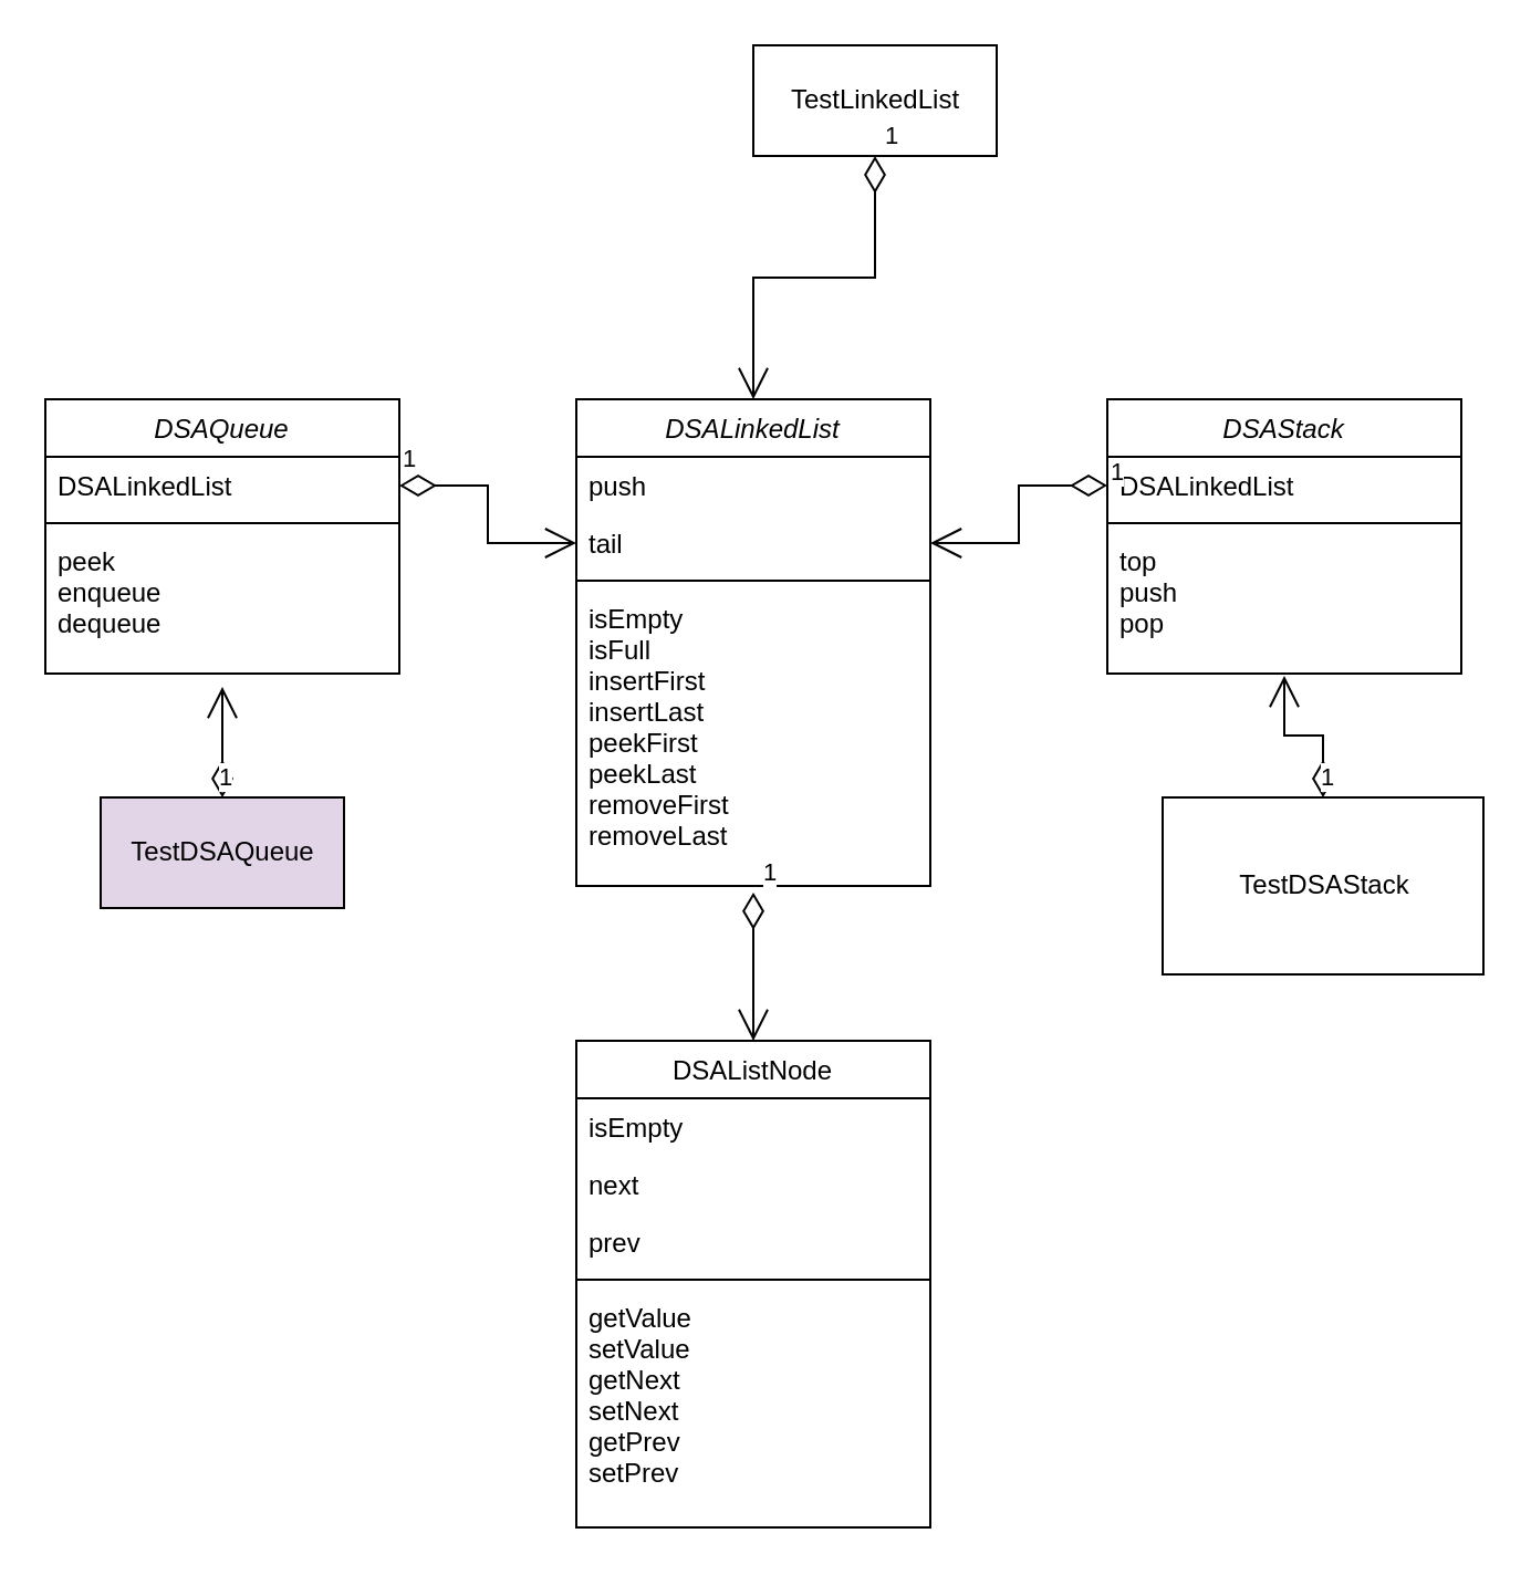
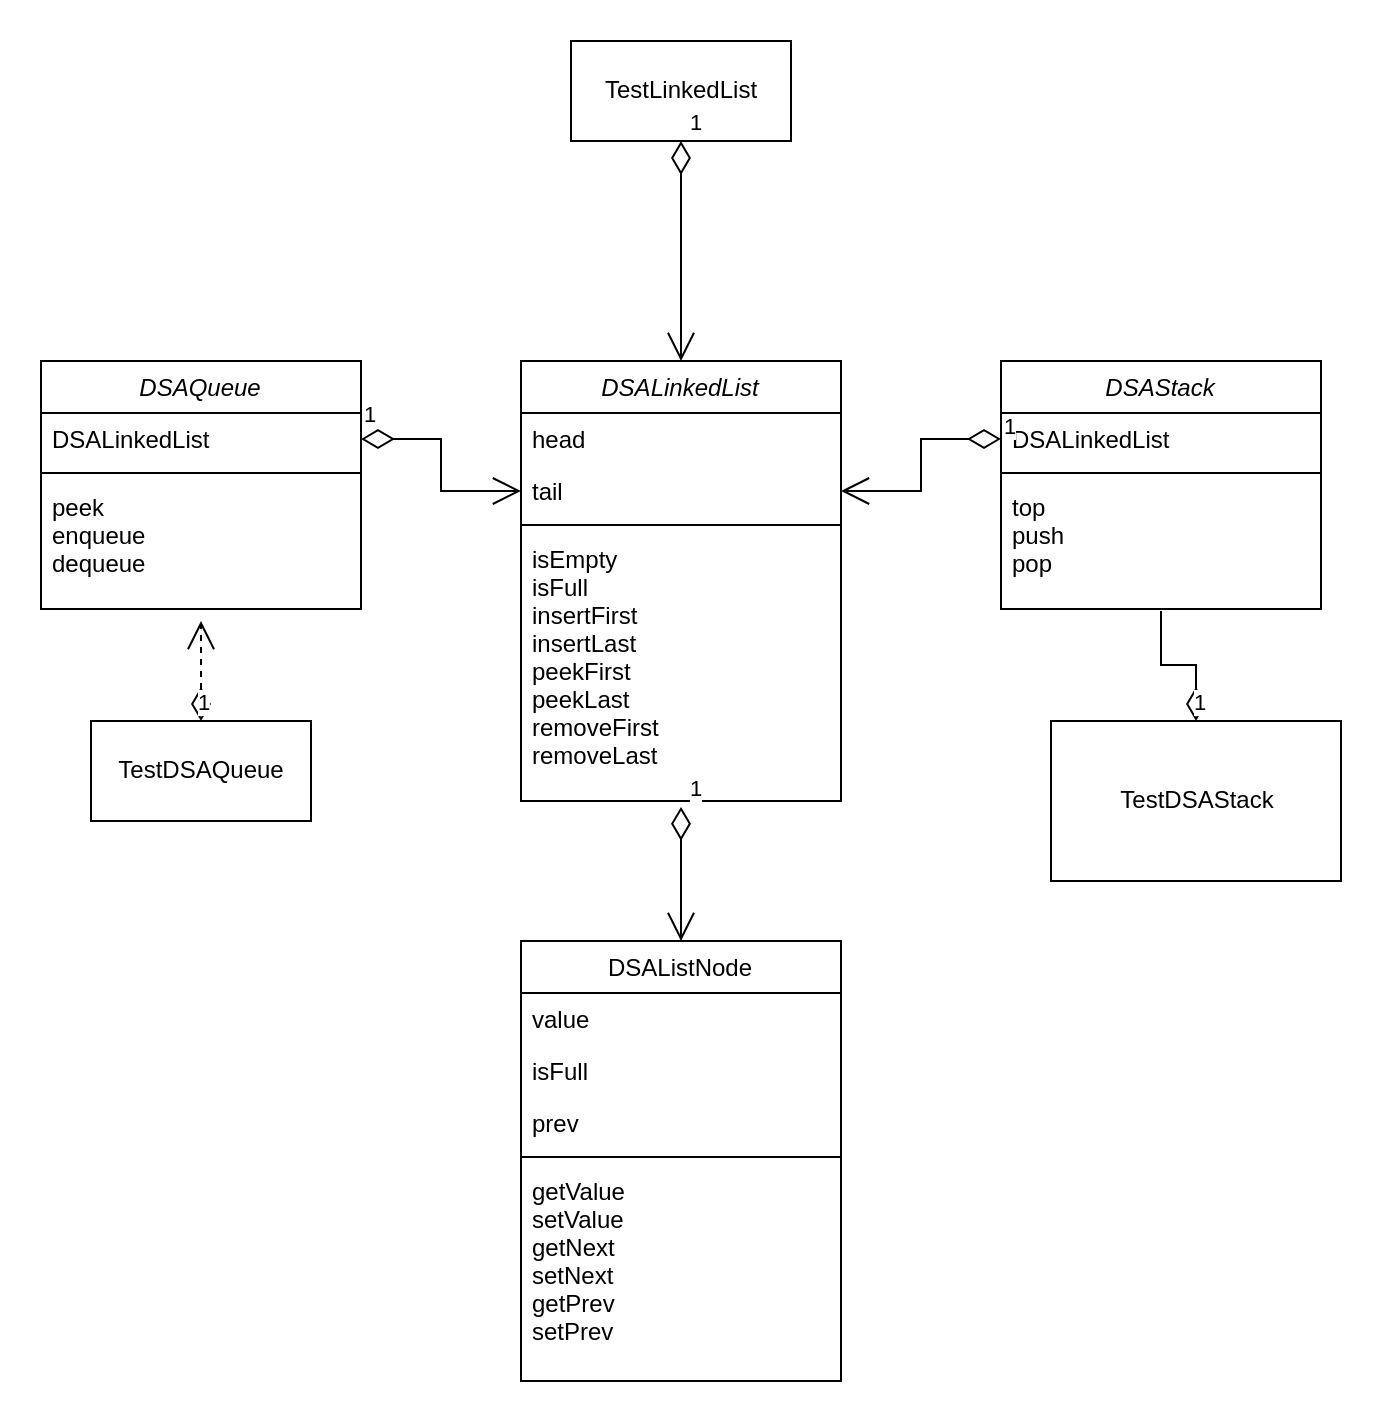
- <mxCell id="13" value="TestLinkedList" style="html=1;" parent="1" vertex="1"><mxGeometry x="340" y="20" width="110" height="50" as="geometry" /></mxCell>
+ <mxCell id="13" value="TestLinkedList" style="html=1;" parent="1" vertex="1"><mxGeometry x="285" y="20" width="110" height="50" as="geometry" /></mxCell>
- <mxCell id="3" value="push" style="text;align=left;verticalAlign=top;spacingLeft=4;spacingRight=4;overflow=hidden;rotatable=0;points=[[0,0.5],[1,0.5]];portConstraint=eastwest;" parent="2" vertex="1"><mxGeometry y="26" width="160" height="26" as="geometry" /></mxCell>
+ <mxCell id="3" value="head" style="text;align=left;verticalAlign=top;spacingLeft=4;spacingRight=4;overflow=hidden;rotatable=0;points=[[0,0.5],[1,0.5]];portConstraint=eastwest;" parent="2" vertex="1"><mxGeometry y="26" width="160" height="26" as="geometry" /></mxCell>
- <mxCell id="29" value="1" style="endArrow=open;html=1;endSize=12;startArrow=diamondThin;startSize=14;startFill=0;edgeStyle=orthogonalEdgeStyle;align=left;verticalAlign=bottom;rounded=0;exitX=0.5;exitY=0;exitDx=0;exitDy=0;entryX=0.5;entryY=1.016;entryDx=0;entryDy=0;entryPerimeter=0;" edge="1" parent="1" source="26" target="21"><mxGeometry x="-1" y="3" relative="1" as="geometry"><mxPoint x="567" y="330" as="sourcePoint" /><mxPoint x="727" y="330" as="targetPoint" /></mxGeometry></mxCell>
+ <mxCell id="29" value="1" style="endArrow=none;html=1;endSize=12;startArrow=diamondThin;startSize=14;startFill=0;edgeStyle=orthogonalEdgeStyle;align=left;verticalAlign=bottom;rounded=0;exitX=0.5;exitY=0;exitDx=0;exitDy=0;entryX=0.5;entryY=1.016;entryDx=0;entryDy=0;entryPerimeter=0;" edge="1" parent="1" source="26" target="21"><mxGeometry x="-1" y="3" relative="1" as="geometry"><mxPoint x="567" y="330" as="sourcePoint" /><mxPoint x="727" y="330" as="targetPoint" /></mxGeometry></mxCell>
- <mxCell id="28" value="1" style="endArrow=open;html=1;endSize=12;startArrow=diamondThin;startSize=14;startFill=0;edgeStyle=orthogonalEdgeStyle;align=left;verticalAlign=bottom;rounded=0;exitX=0.5;exitY=0;exitDx=0;exitDy=0;entryX=0.5;entryY=1.094;entryDx=0;entryDy=0;entryPerimeter=0;" edge="1" parent="1" source="27" target="17"><mxGeometry x="-1" y="3" relative="1" as="geometry"><mxPoint x="140" y="350" as="sourcePoint" /><mxPoint x="300" y="350" as="targetPoint" /><Array as="points"><mxPoint x="100" y="330" /><mxPoint x="100" y="330" /></Array></mxGeometry></mxCell>
+ <mxCell id="28" value="1" style="endArrow=open;html=1;endSize=12;startArrow=diamondThin;startSize=14;startFill=0;edgeStyle=orthogonalEdgeStyle;align=left;verticalAlign=bottom;rounded=0;exitX=0.5;exitY=0;exitDx=0;exitDy=0;entryX=0.5;entryY=1.094;entryDx=0;entryDy=0;entryPerimeter=0;dashed=1;" edge="1" parent="1" source="27" target="17"><mxGeometry x="-1" y="3" relative="1" as="geometry"><mxPoint x="140" y="350" as="sourcePoint" /><mxPoint x="300" y="350" as="targetPoint" /><Array as="points"><mxPoint x="100" y="330" /><mxPoint x="100" y="330" /></Array></mxGeometry></mxCell>
- <mxCell id="27" value="TestDSAQueue" style="html=1;fillColor=#e1d5e7;" vertex="1" parent="1"><mxGeometry x="45" y="360" width="110" height="50" as="geometry" /></mxCell>
+ <mxCell id="27" value="TestDSAQueue" style="html=1;" vertex="1" parent="1"><mxGeometry x="45" y="360" width="110" height="50" as="geometry" /></mxCell>
- <mxCell id="8" value="isEmpty&#10;" style="text;align=left;verticalAlign=top;spacingLeft=4;spacingRight=4;overflow=hidden;rotatable=0;points=[[0,0.5],[1,0.5]];portConstraint=eastwest;" parent="7" vertex="1"><mxGeometry y="26" width="160" height="26" as="geometry" /></mxCell>
+ <mxCell id="8" value="value&#10;" style="text;align=left;verticalAlign=top;spacingLeft=4;spacingRight=4;overflow=hidden;rotatable=0;points=[[0,0.5],[1,0.5]];portConstraint=eastwest;" parent="7" vertex="1"><mxGeometry y="26" width="160" height="26" as="geometry" /></mxCell>
- <mxCell id="9" value="next" style="text;align=left;verticalAlign=top;spacingLeft=4;spacingRight=4;overflow=hidden;rotatable=0;points=[[0,0.5],[1,0.5]];portConstraint=eastwest;rounded=0;shadow=0;html=0;" parent="7" vertex="1"><mxGeometry y="52" width="160" height="26" as="geometry" /></mxCell>
+ <mxCell id="9" value="isFull" style="text;align=left;verticalAlign=top;spacingLeft=4;spacingRight=4;overflow=hidden;rotatable=0;points=[[0,0.5],[1,0.5]];portConstraint=eastwest;rounded=0;shadow=0;html=0;" parent="7" vertex="1"><mxGeometry y="52" width="160" height="26" as="geometry" /></mxCell>
